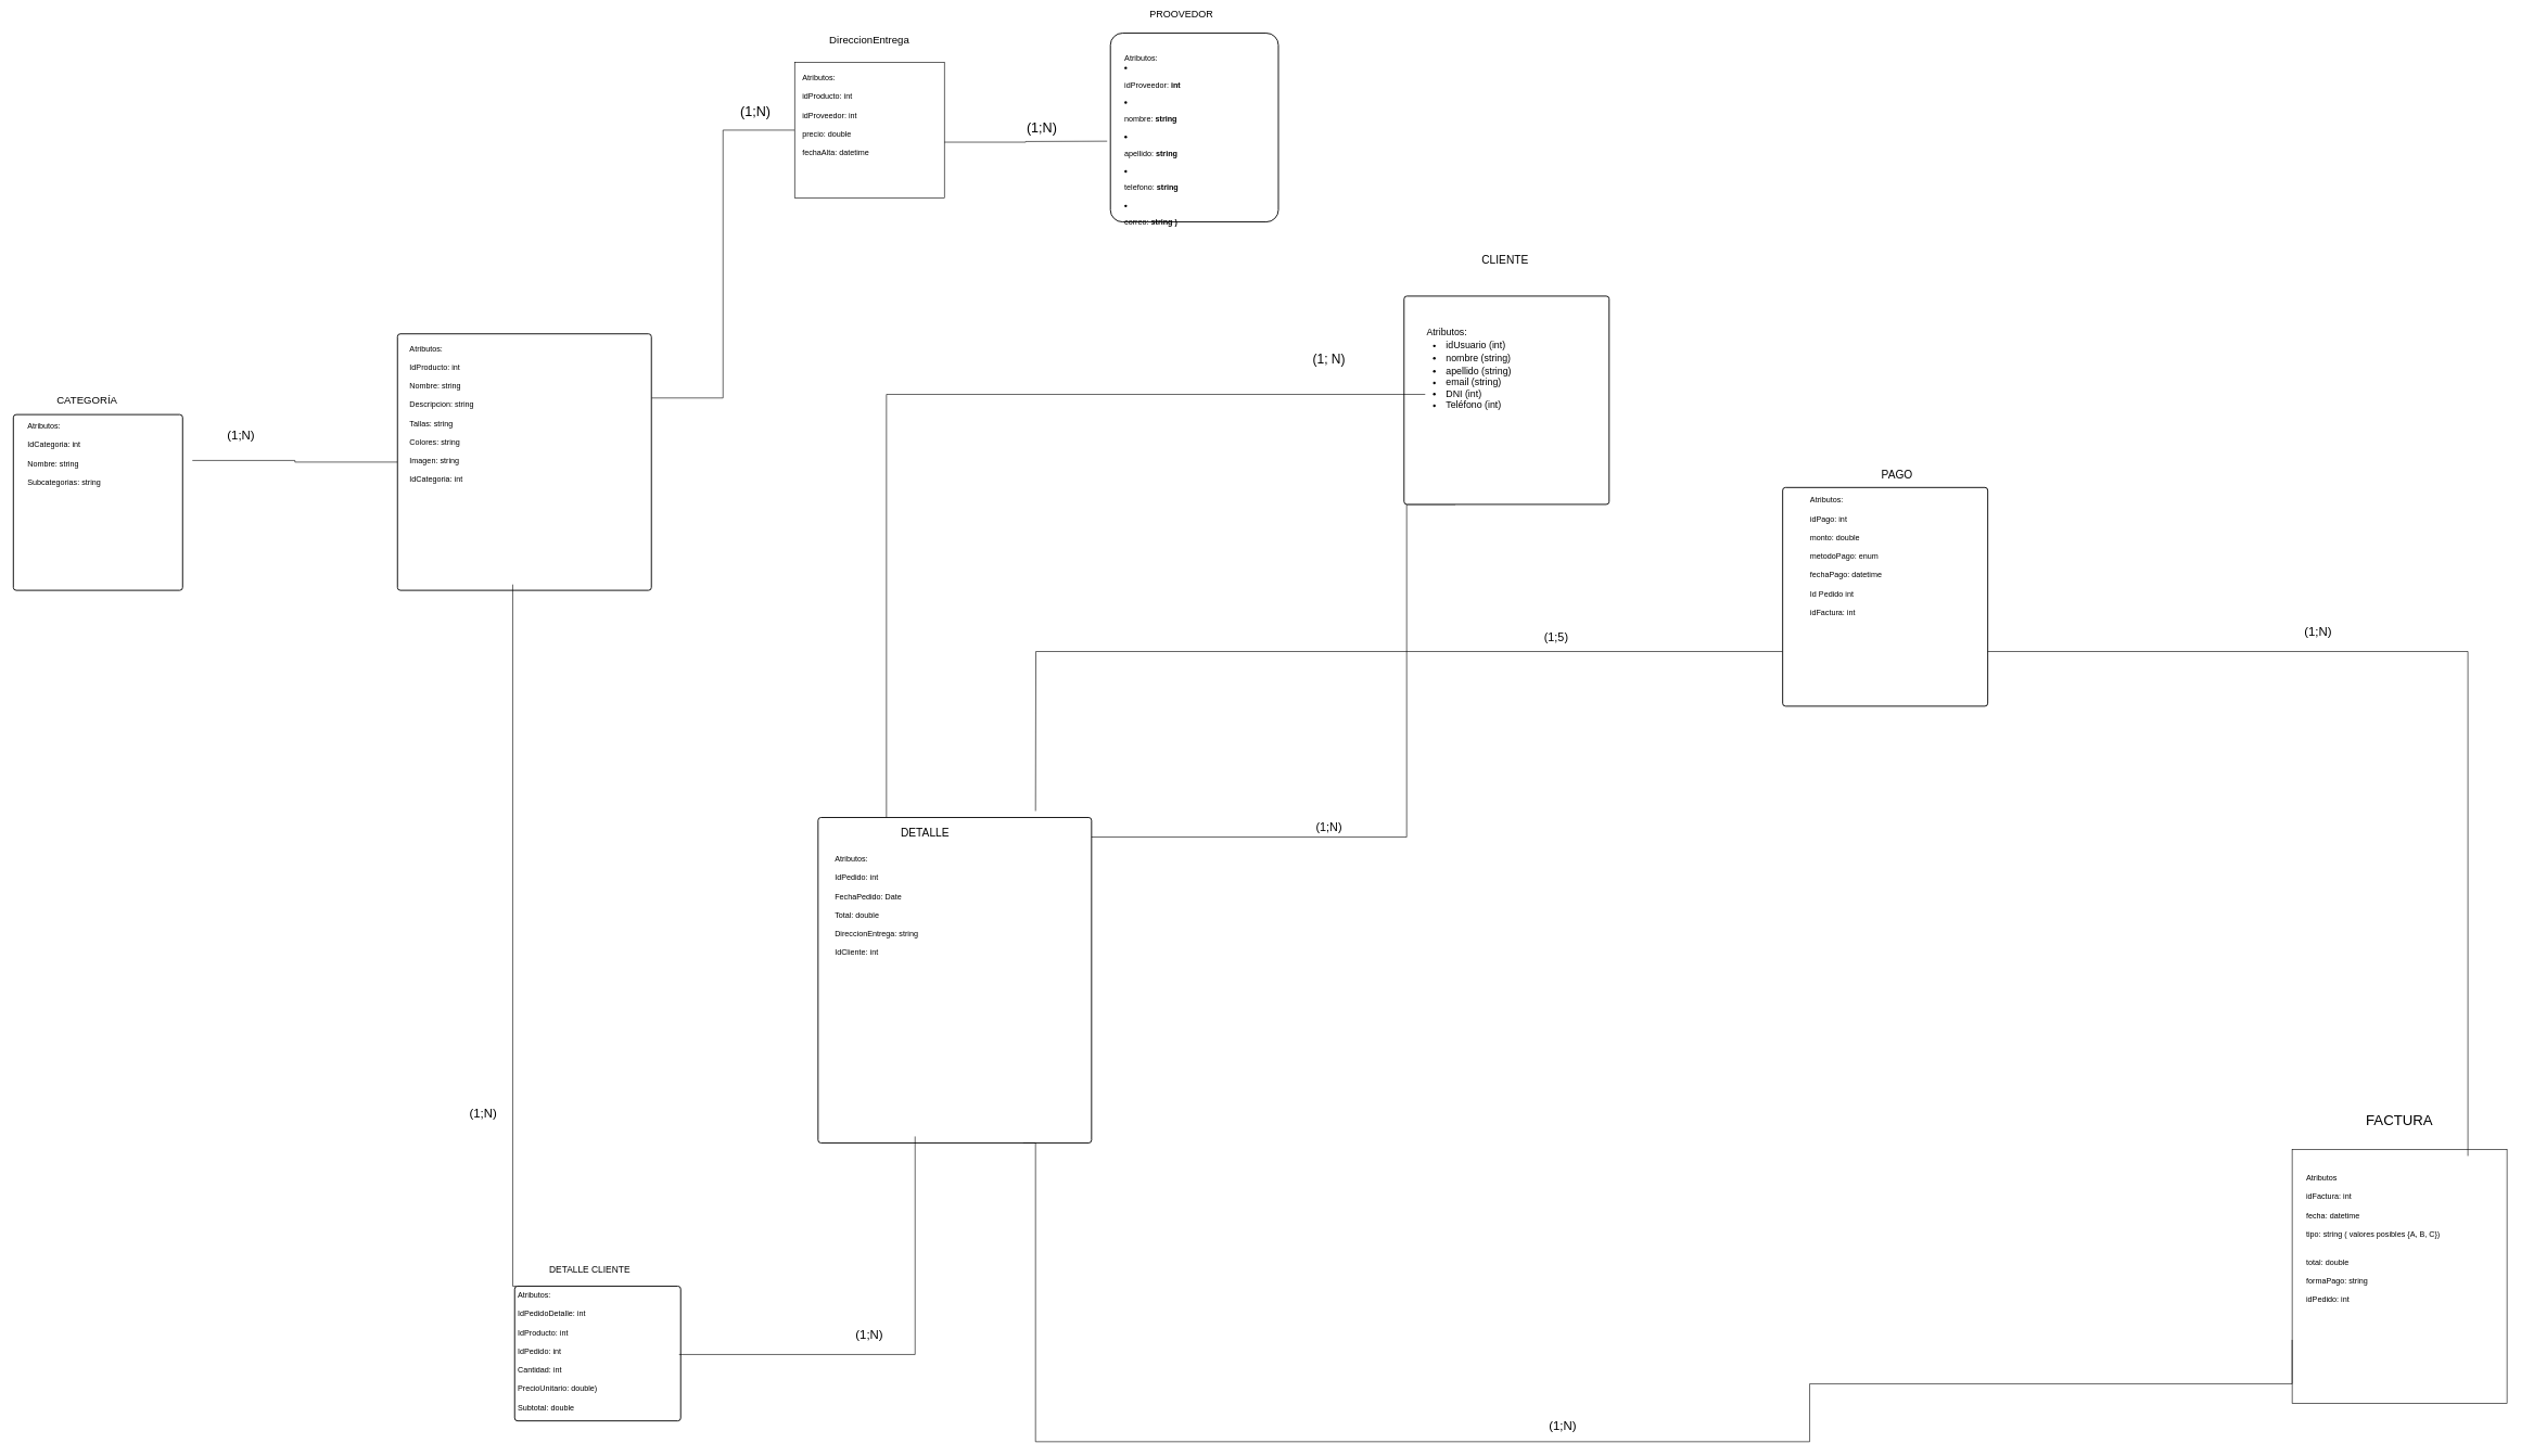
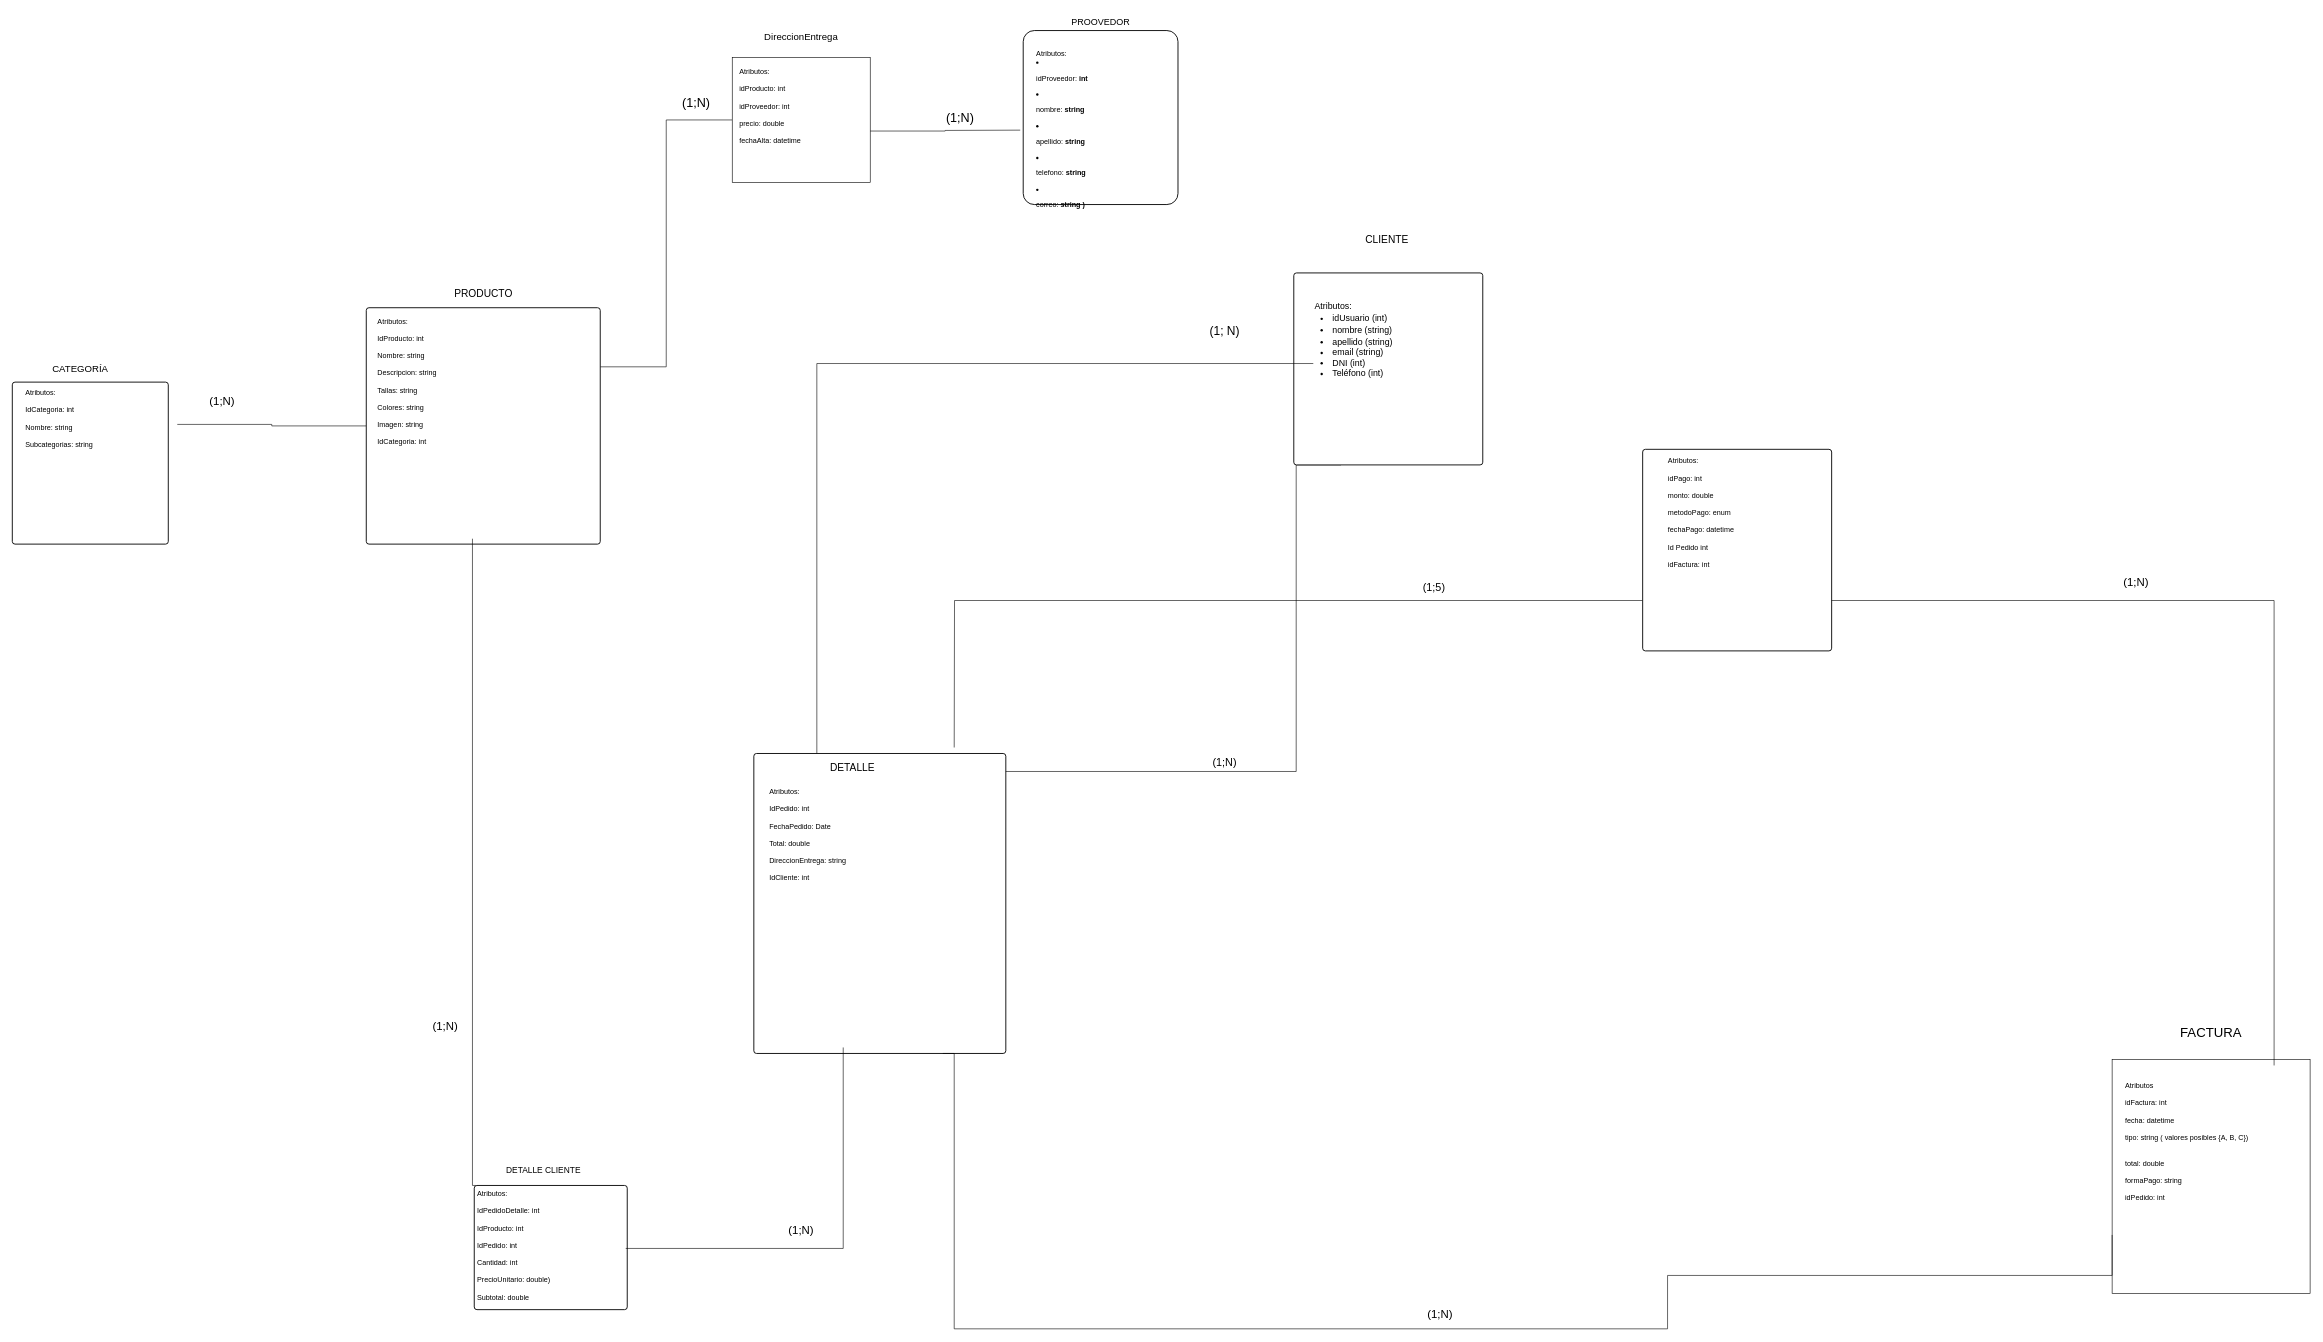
- <mxCell id="19" value="PROOVEDOR" style="text;html=1;align=center;verticalAlign=middle;resizable=0;points=[];autosize=1;strokeColor=none;fillColor=none;fontSize=15;" vertex="1" parent="1"><mxGeometry x="1754" y="5" width="120" height="30" as="geometry" /></mxCell>
+ <mxCell id="19" value="PROOVEDOR" style="text;html=1;align=center;verticalAlign=middle;resizable=0;points=[];autosize=1;strokeColor=none;fillColor=none;fontSize=15;" vertex="1" parent="1"><mxGeometry x="1774" y="20" width="120" height="30" as="geometry" /></mxCell>
+ <mxCell id="14" value="PRODUCTO" style="text;html=1;align=center;verticalAlign=middle;resizable=0;points=[];autosize=1;strokeColor=none;fillColor=none;fontSize=17;" vertex="1" parent="1"><mxGeometry x="745" y="475" width="120" height="30" as="geometry" /></mxCell>
- <mxCell id="18" value="PAGO" style="text;html=1;align=center;verticalAlign=middle;resizable=0;points=[];autosize=1;strokeColor=none;fillColor=none;fontSize=17;" vertex="1" parent="1"><mxGeometry x="2877.5" y="715" width="70" height="30" as="geometry" /></mxCell>
